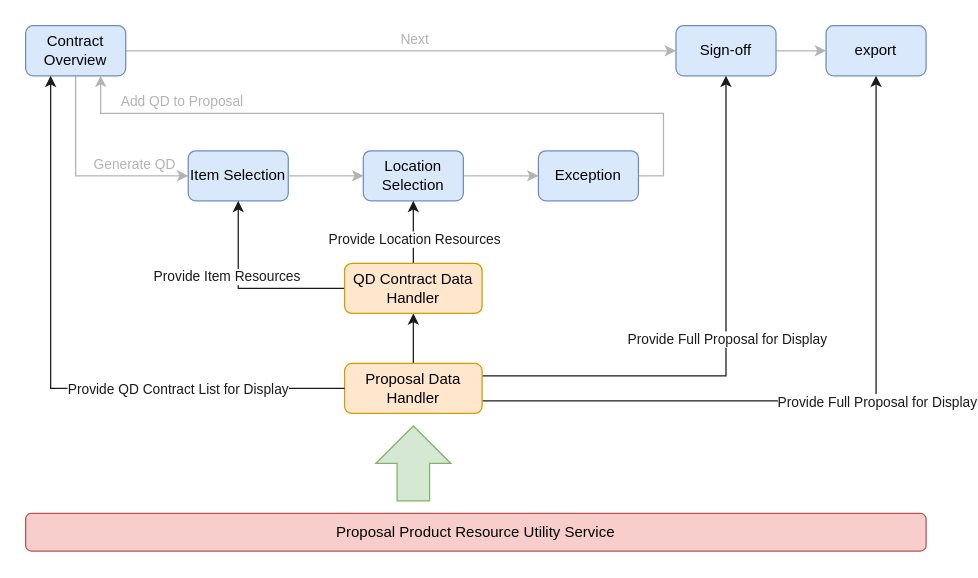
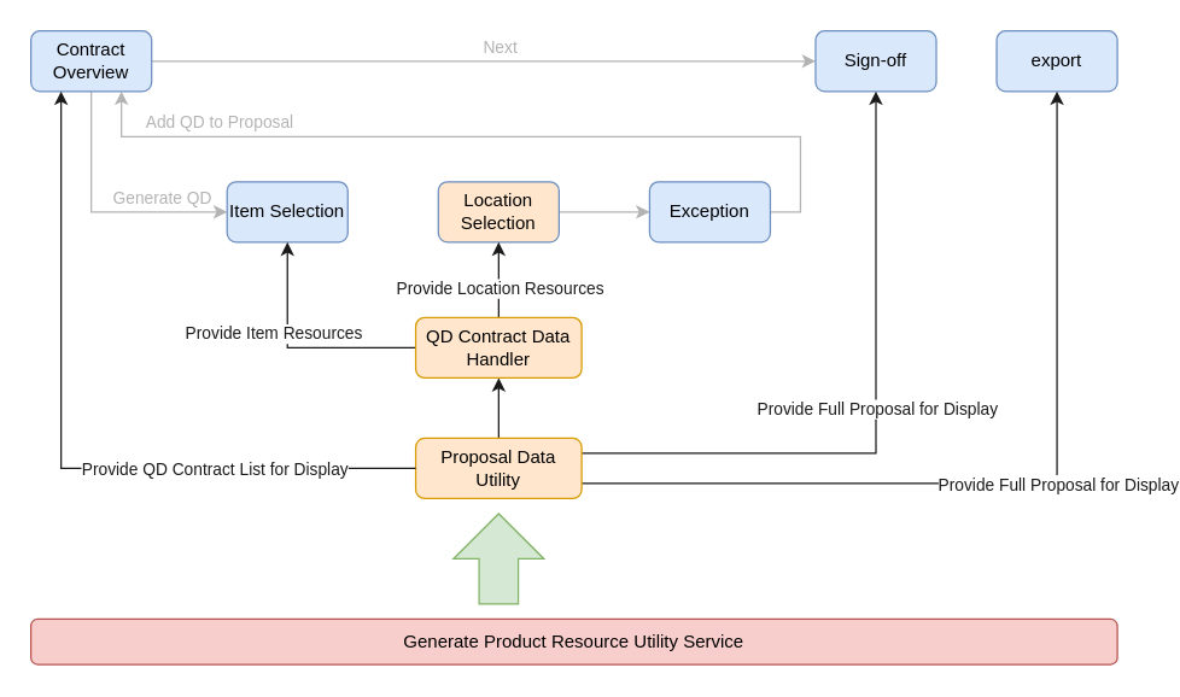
- <mxCell id="15" style="edgeStyle=orthogonalEdgeStyle;rounded=0;orthogonalLoop=1;jettySize=auto;html=1;entryX=0;entryY=0.5;entryDx=0;entryDy=0;strokeColor=#B3B3B3;" edge="1" parent="1" source="16" target="17"><mxGeometry relative="1" as="geometry" /></mxCell>
- <mxCell id="8" style="edgeStyle=orthogonalEdgeStyle;rounded=0;orthogonalLoop=1;jettySize=auto;html=1;entryX=0;entryY=0.5;entryDx=0;entryDy=0;strokeColor=#B3B3B3;" edge="1" parent="1" source="9" target="11"><mxGeometry relative="1" as="geometry" /></mxCell>
- <mxCell id="11" value="Location Selection" style="rounded=1;whiteSpace=wrap;html=1;fillColor=#dae8fc;strokeColor=#6c8ebf;" vertex="1" parent="1"><mxGeometry x="290" y="120" width="80" height="40" as="geometry" /></mxCell>
+ <mxCell id="11" value="Location Selection" style="rounded=1;whiteSpace=wrap;html=1;fillColor=#ffe6cc;strokeColor=#6c8ebf;" vertex="1" parent="1"><mxGeometry x="290" y="120" width="80" height="40" as="geometry" /></mxCell>
- <mxCell id="23" value="Proposal Data Handler" style="rounded=1;whiteSpace=wrap;html=1;fillColor=#ffe6cc;strokeColor=#d79b00;" vertex="1" parent="1"><mxGeometry x="275" y="290" width="110" height="40" as="geometry" /></mxCell>
+ <mxCell id="23" value="Proposal Data Utility" style="rounded=1;whiteSpace=wrap;html=1;fillColor=#ffe6cc;strokeColor=#d79b00;" vertex="1" parent="1"><mxGeometry x="275" y="290" width="110" height="40" as="geometry" /></mxCell>
- <mxCell id="2" value="Proposal Product Resource Utility Service" style="rounded=1;whiteSpace=wrap;html=1;fillColor=#f8cecc;strokeColor=#b85450;" vertex="1" parent="1"><mxGeometry x="20" y="410" width="720" height="30" as="geometry" /></mxCell>
+ <mxCell id="2" value="Generate Product Resource Utility Service" style="rounded=1;whiteSpace=wrap;html=1;fillColor=#f8cecc;strokeColor=#b85450;" vertex="1" parent="1"><mxGeometry x="20" y="410" width="720" height="30" as="geometry" /></mxCell>
